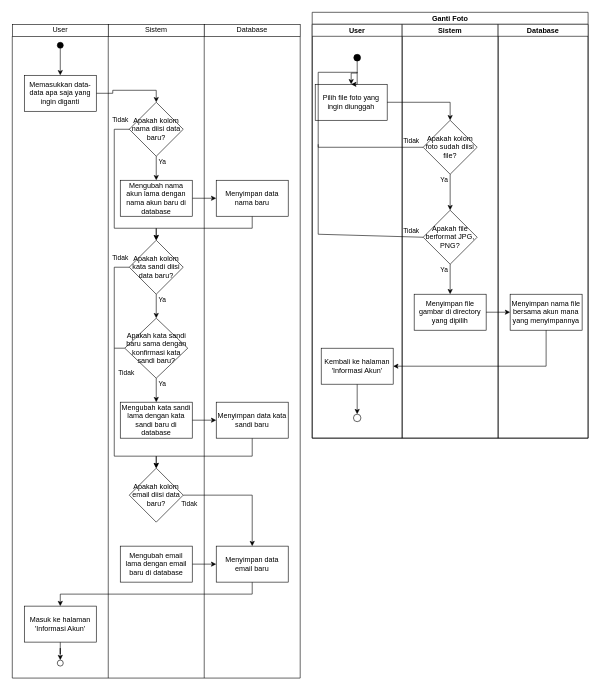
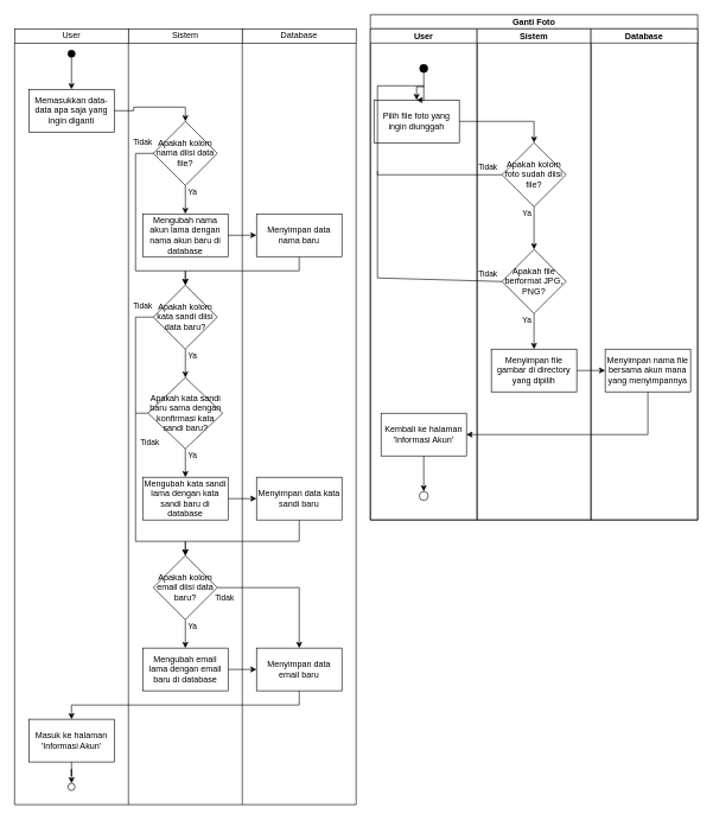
- <mxCell id="15" value="Apakah kolom nama diisi data baru?" style="rhombus;whiteSpace=wrap;html=1;fillColor=#FFFFFF;" parent="1" vertex="1"><mxGeometry x="215" y="170" width="90" height="90" as="geometry" /></mxCell>
+ <mxCell id="15" value="Apakah kolom nama diisi data file?" style="rhombus;whiteSpace=wrap;html=1;fillColor=#FFFFFF;" parent="1" vertex="1"><mxGeometry x="215" y="170" width="90" height="90" as="geometry" /></mxCell>
+ <mxCell id="29" value="Ya" style="edgeStyle=orthogonalEdgeStyle;rounded=0;orthogonalLoop=1;jettySize=auto;html=1;entryX=0.5;entryY=0;entryDx=0;entryDy=0;" parent="1" source="31" target="34" edge="1"><mxGeometry x="-0.5" y="10" relative="1" as="geometry"><mxPoint x="260" y="900" as="targetPoint" /><mxPoint as="offset" /></mxGeometry></mxCell>
